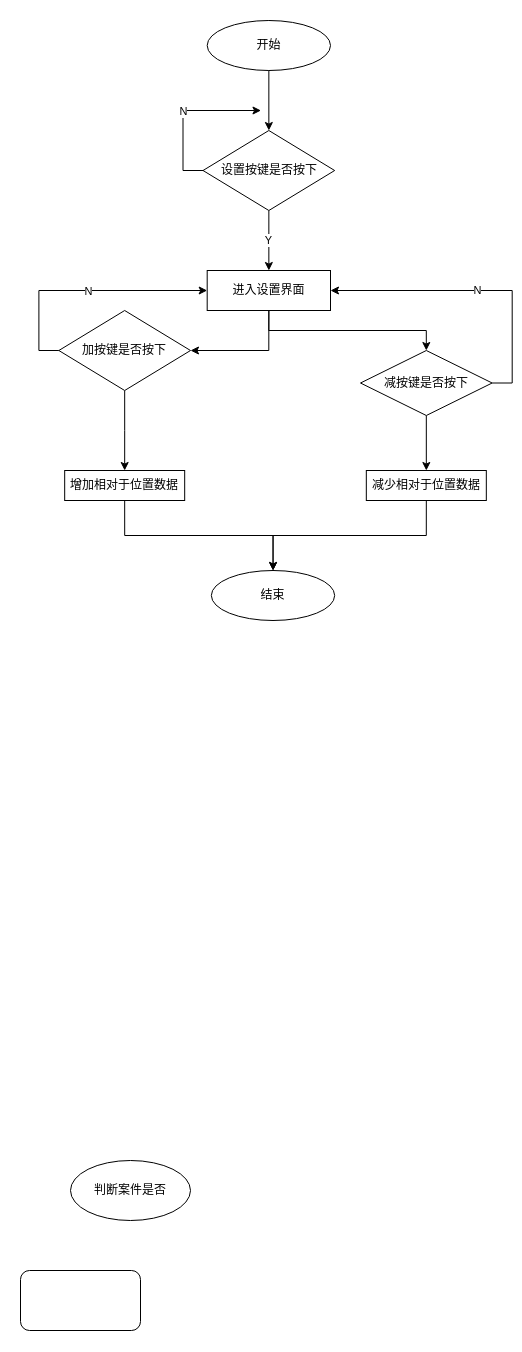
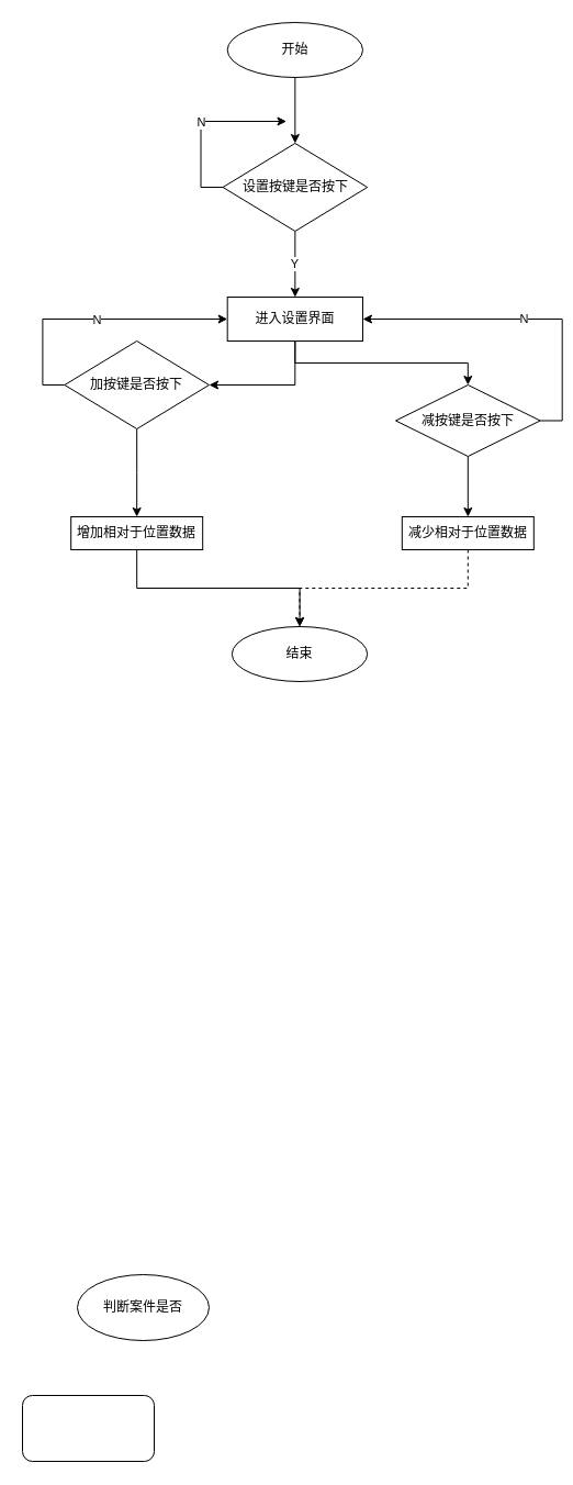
- <mxCell id="21" style="edgeStyle=orthogonalEdgeStyle;rounded=0;orthogonalLoop=1;jettySize=auto;html=1;exitX=0.5;exitY=1;exitDx=0;exitDy=0;entryX=0.5;entryY=0;entryDx=0;entryDy=0;entryPerimeter=0;" parent="1" source="22" target="23" edge="1"><mxGeometry relative="1" as="geometry" /></mxCell>
+ <mxCell id="21" style="edgeStyle=orthogonalEdgeStyle;rounded=0;orthogonalLoop=1;jettySize=auto;html=1;exitX=0.5;exitY=1;exitDx=0;exitDy=0;entryX=0.5;entryY=0;entryDx=0;entryDy=0;entryPerimeter=0;dashed=1;" parent="1" source="22" target="23" edge="1"><mxGeometry relative="1" as="geometry" /></mxCell>
